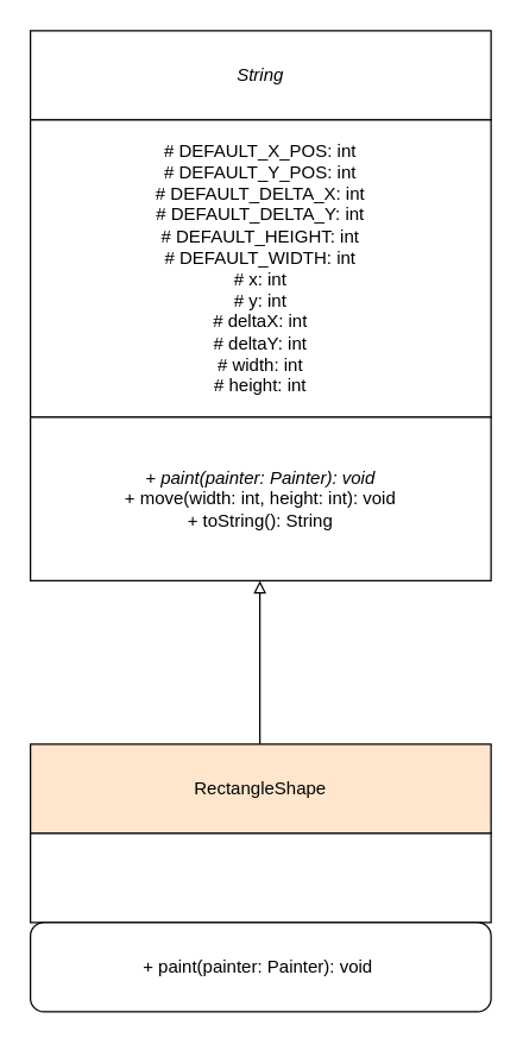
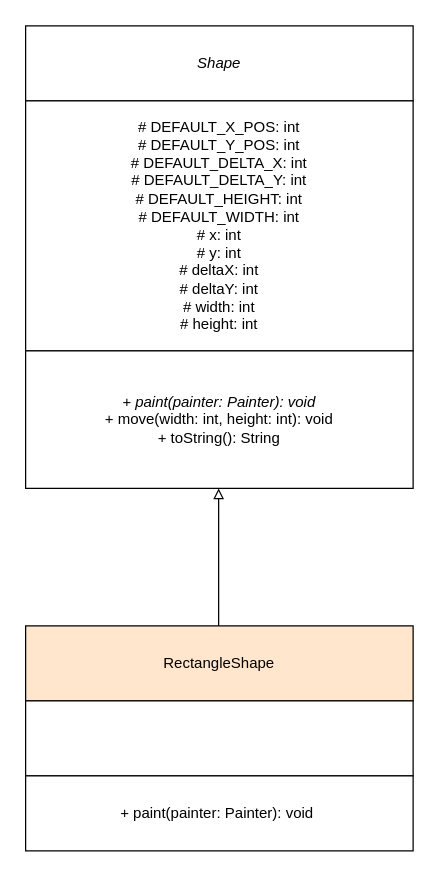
- <mxCell id="2" value="&lt;i&gt;String&lt;/i&gt;" style="rounded=0;whiteSpace=wrap;html=1;" vertex="1" parent="1"><mxGeometry x="20" y="20" width="310" height="60" as="geometry" /></mxCell>
+ <mxCell id="2" value="&lt;i&gt;Shape&lt;/i&gt;" style="rounded=0;whiteSpace=wrap;html=1;" vertex="1" parent="1"><mxGeometry x="20" y="20" width="310" height="60" as="geometry" /></mxCell>
- <mxCell id="8" value="+ paint(painter: Painter): void&amp;nbsp;" style="whiteSpace=wrap;html=1;rounded=1;" vertex="1" parent="1"><mxGeometry x="20" y="620" width="310" height="60" as="geometry" /></mxCell>
+ <mxCell id="8" value="+ paint(painter: Painter): void&amp;nbsp;" style="rounded=0;whiteSpace=wrap;html=1;" vertex="1" parent="1"><mxGeometry x="20" y="620" width="310" height="60" as="geometry" /></mxCell>
